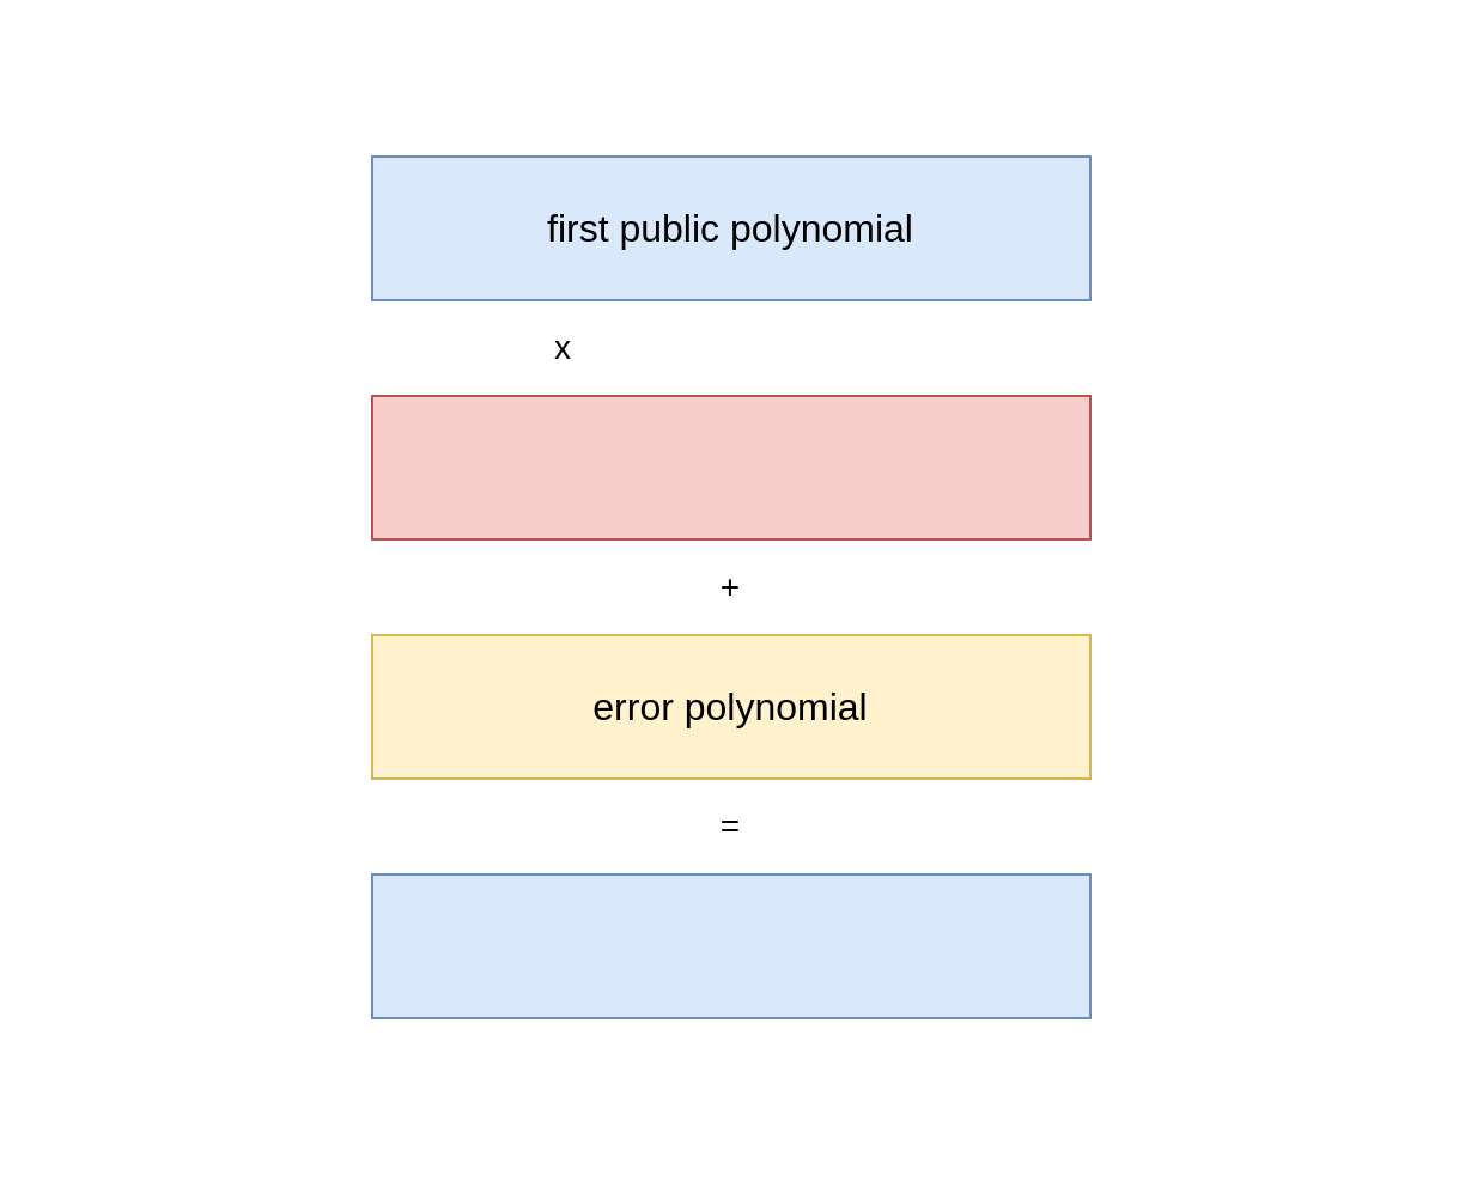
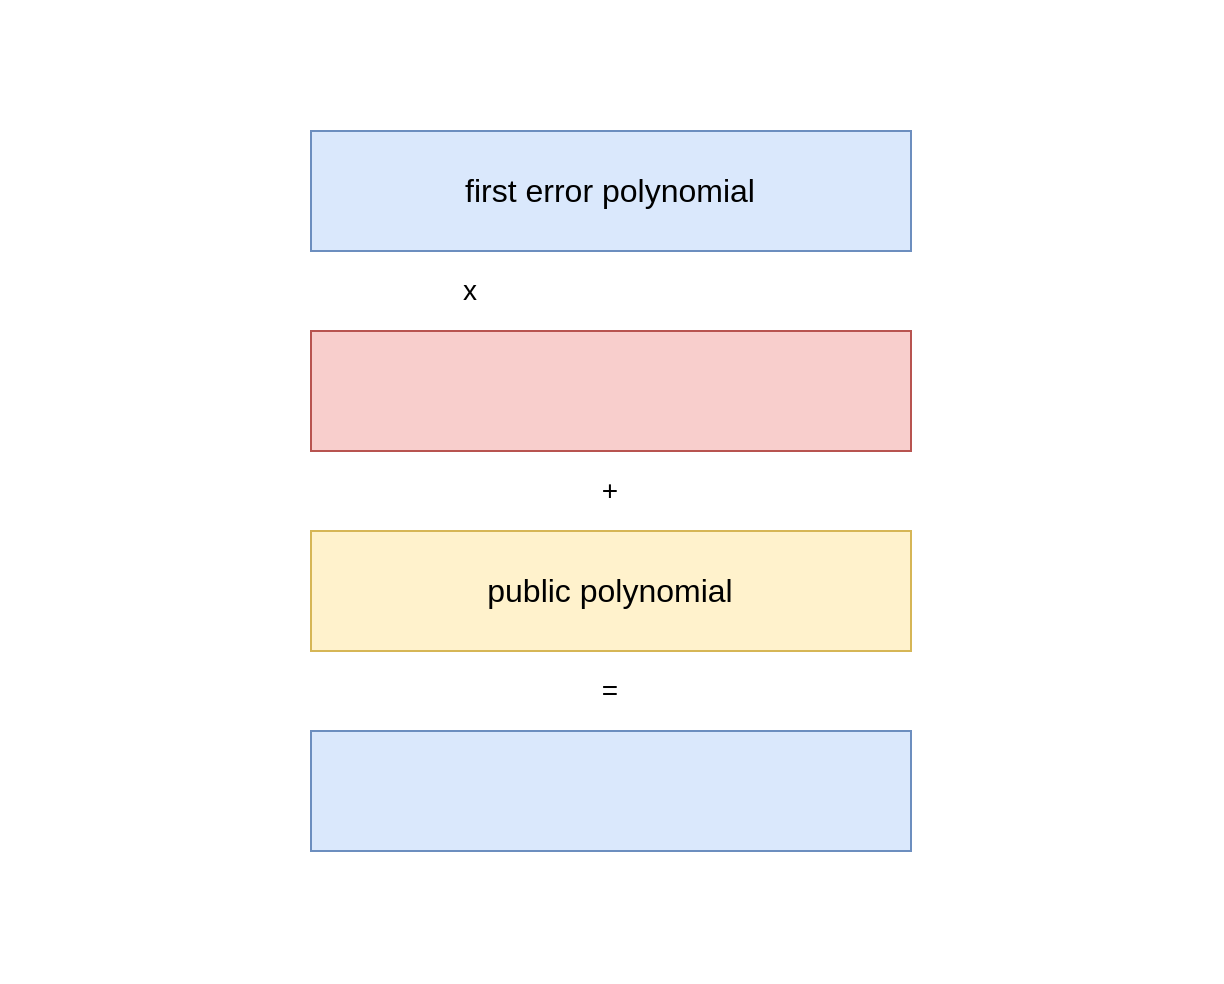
- <mxCell id="7" value="first public polynomial" style="text;html=1;strokeColor=none;fillColor=none;align=center;verticalAlign=middle;whiteSpace=wrap;rounded=0;fontSize=16;" parent="1" vertex="1"><mxGeometry x="200" y="85" width="210" height="20" as="geometry" /></mxCell>
+ <mxCell id="7" value="first error polynomial" style="text;html=1;strokeColor=none;fillColor=none;align=center;verticalAlign=middle;whiteSpace=wrap;rounded=0;fontSize=16;" parent="1" vertex="1"><mxGeometry x="200" y="85" width="210" height="20" as="geometry" /></mxCell>
- <mxCell id="8" value="error polynomial" style="text;html=1;strokeColor=none;fillColor=none;align=center;verticalAlign=middle;whiteSpace=wrap;rounded=0;fontSize=16;" parent="1" vertex="1"><mxGeometry x="200" y="285" width="210" height="20" as="geometry" /></mxCell>
+ <mxCell id="8" value="public polynomial" style="text;html=1;strokeColor=none;fillColor=none;align=center;verticalAlign=middle;whiteSpace=wrap;rounded=0;fontSize=16;" parent="1" vertex="1"><mxGeometry x="200" y="285" width="210" height="20" as="geometry" /></mxCell>
